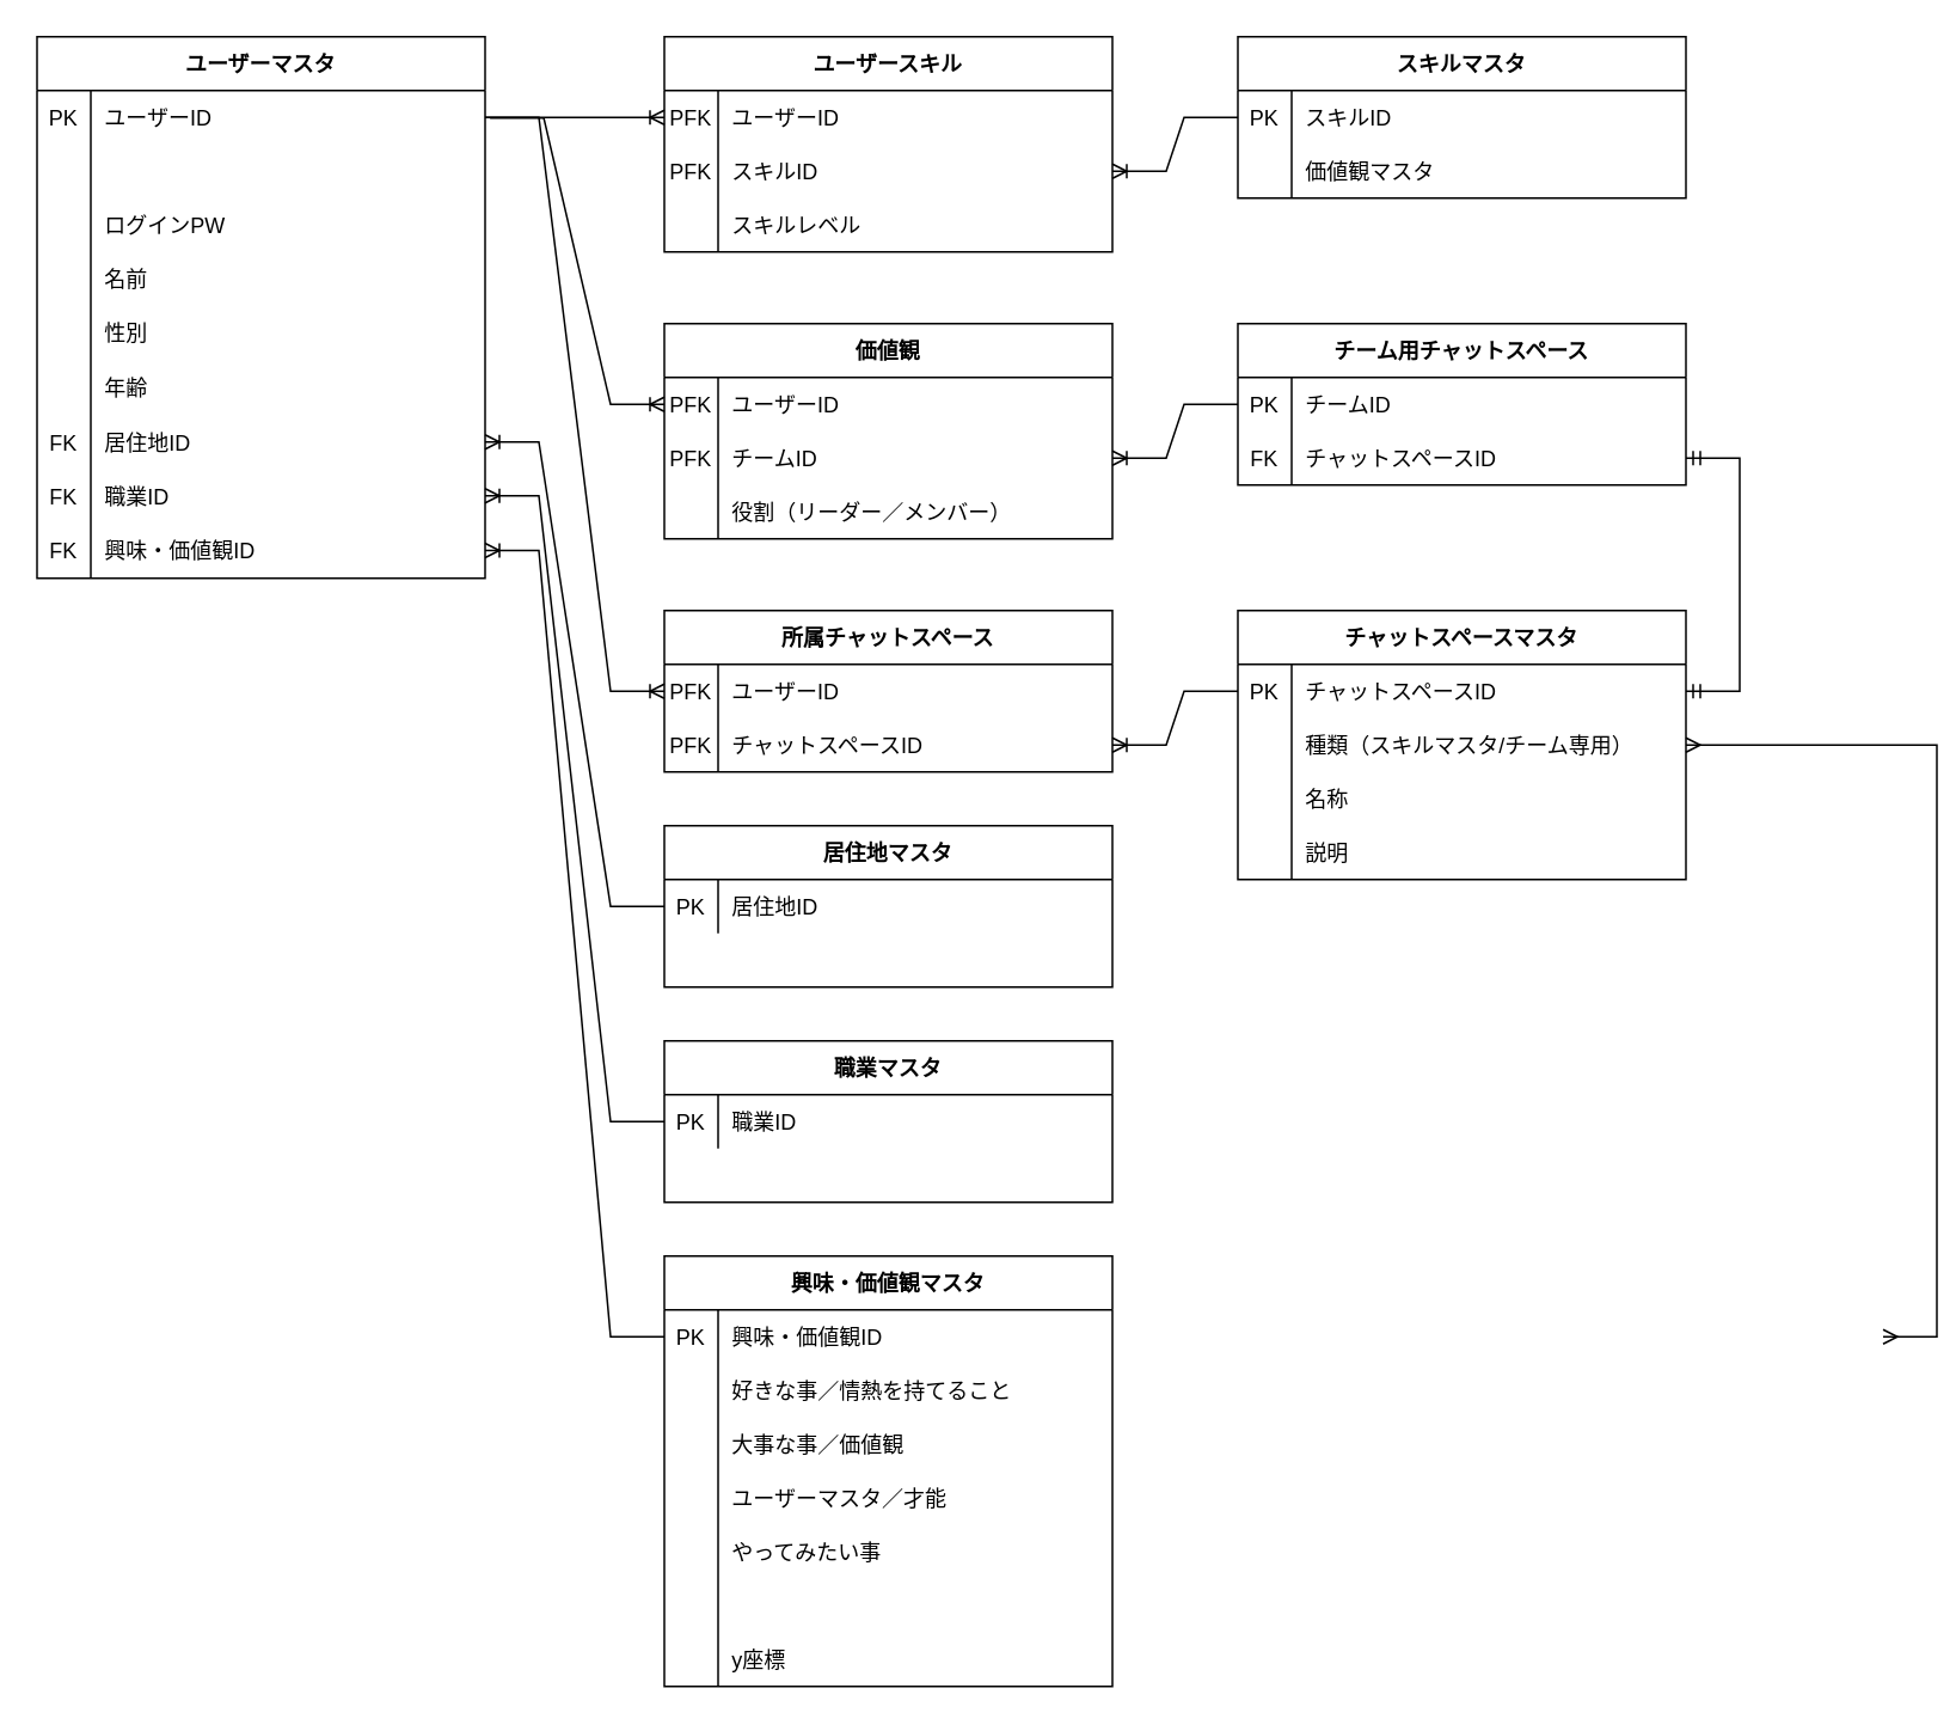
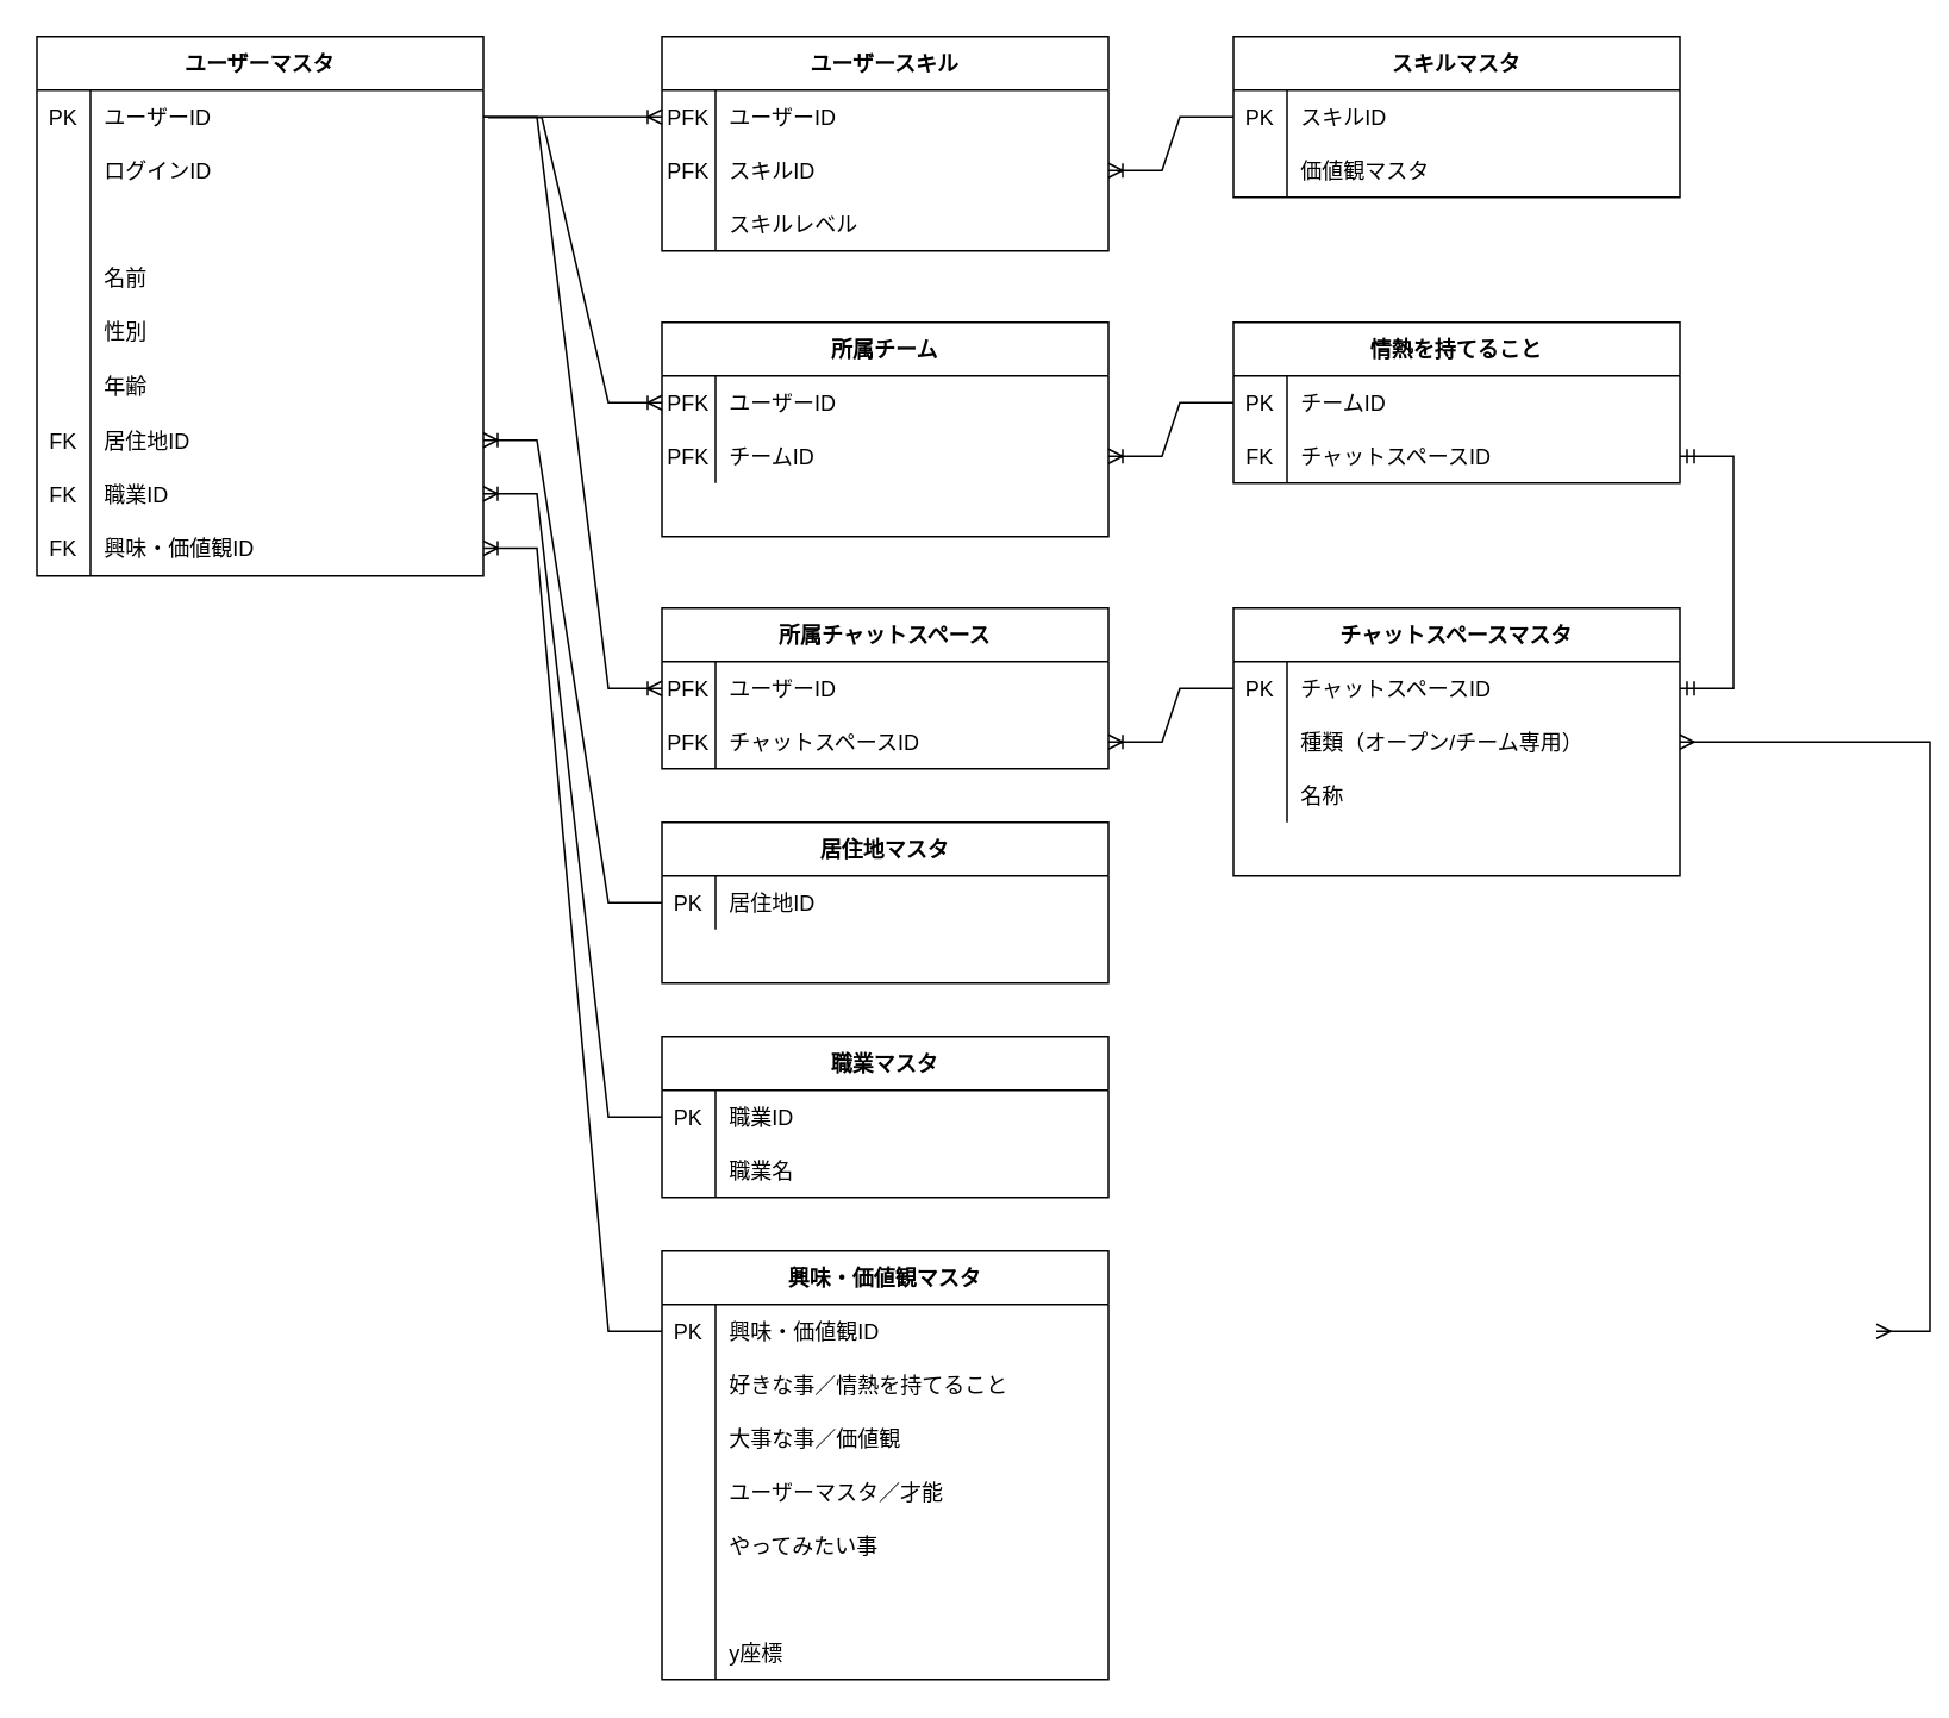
+ <mxCell id="21" value="ログインID" style="shape=partialRectangle;overflow=hidden;connectable=0;fillColor=none;top=0;left=0;bottom=0;right=0;align=left;spacingLeft=6;" parent="19" vertex="1"><mxGeometry x="30" width="220" height="30" as="geometry"><mxRectangle width="220" height="30" as="alternateBounds" /></mxGeometry></mxCell>
- <mxCell id="24" value="ログインPW" style="shape=partialRectangle;overflow=hidden;connectable=0;fillColor=none;top=0;left=0;bottom=0;right=0;align=left;spacingLeft=6;" vertex="1" parent="22"><mxGeometry x="30" width="220" height="30" as="geometry"><mxRectangle width="220" height="30" as="alternateBounds" /></mxGeometry></mxCell>
- <mxCell id="98" value="価値観" style="shape=table;startSize=30;container=1;collapsible=1;childLayout=tableLayout;fixedRows=1;rowLines=0;fontStyle=1;align=center;resizeLast=1;" vertex="1" parent="1"><mxGeometry x="370" y="180" width="250" height="120" as="geometry" /></mxCell>
+ <mxCell id="98" value="所属チーム" style="shape=table;startSize=30;container=1;collapsible=1;childLayout=tableLayout;fixedRows=1;rowLines=0;fontStyle=1;align=center;resizeLast=1;" vertex="1" parent="1"><mxGeometry x="370" y="180" width="250" height="120" as="geometry" /></mxCell>
- <mxCell id="87" value="チーム用チャットスペース" style="shape=table;startSize=30;container=1;collapsible=1;childLayout=tableLayout;fixedRows=1;rowLines=0;fontStyle=1;align=center;resizeLast=1;" vertex="1" parent="1"><mxGeometry x="690" y="180" width="250" height="90" as="geometry" /></mxCell>
+ <mxCell id="87" value="情熱を持てること" style="shape=table;startSize=30;container=1;collapsible=1;childLayout=tableLayout;fixedRows=1;rowLines=0;fontStyle=1;align=center;resizeLast=1;" vertex="1" parent="1"><mxGeometry x="690" y="180" width="250" height="90" as="geometry" /></mxCell>
- <mxCell id="107" value="役割（リーダー／メンバー）" style="shape=partialRectangle;overflow=hidden;connectable=0;fillColor=none;top=0;left=0;bottom=0;right=0;align=left;spacingLeft=6;" vertex="1" parent="105"><mxGeometry x="30" width="220" height="30" as="geometry"><mxRectangle width="220" height="30" as="alternateBounds" /></mxGeometry></mxCell>
- <mxCell id="59" value="種類（スキルマスタ/チーム専用）" style="shape=partialRectangle;overflow=hidden;connectable=0;fillColor=none;top=0;left=0;bottom=0;right=0;align=left;spacingLeft=6;" vertex="1" parent="57"><mxGeometry x="30" width="220" height="30" as="geometry"><mxRectangle width="220" height="30" as="alternateBounds" /></mxGeometry></mxCell>
+ <mxCell id="59" value="種類（オープン/チーム専用）" style="shape=partialRectangle;overflow=hidden;connectable=0;fillColor=none;top=0;left=0;bottom=0;right=0;align=left;spacingLeft=6;" vertex="1" parent="57"><mxGeometry x="30" width="220" height="30" as="geometry"><mxRectangle width="220" height="30" as="alternateBounds" /></mxGeometry></mxCell>
- <mxCell id="65" value="説明" style="shape=partialRectangle;overflow=hidden;connectable=0;fillColor=none;top=0;left=0;bottom=0;right=0;align=left;spacingLeft=6;" vertex="1" parent="63"><mxGeometry x="30" width="220" height="30" as="geometry"><mxRectangle width="220" height="30" as="alternateBounds" /></mxGeometry></mxCell>
+ <mxCell id="14" value="職業名" style="shape=partialRectangle;overflow=hidden;connectable=0;fillColor=none;top=0;left=0;bottom=0;right=0;align=left;spacingLeft=6;" parent="12" vertex="1"><mxGeometry x="30" width="220" height="30" as="geometry"><mxRectangle width="220" height="30" as="alternateBounds" /></mxGeometry></mxCell>
